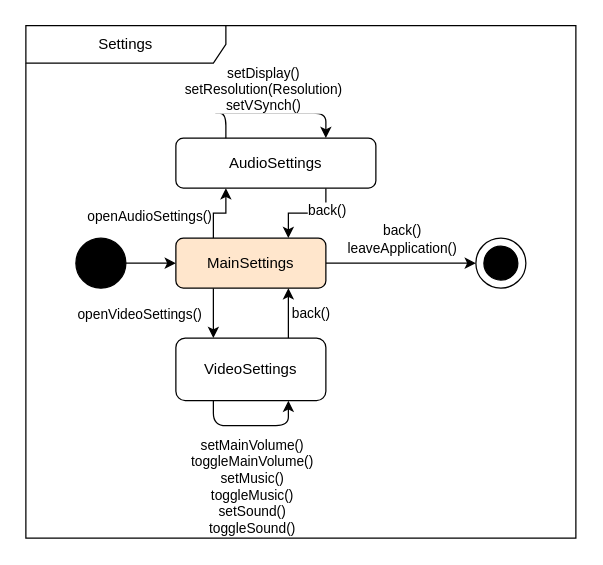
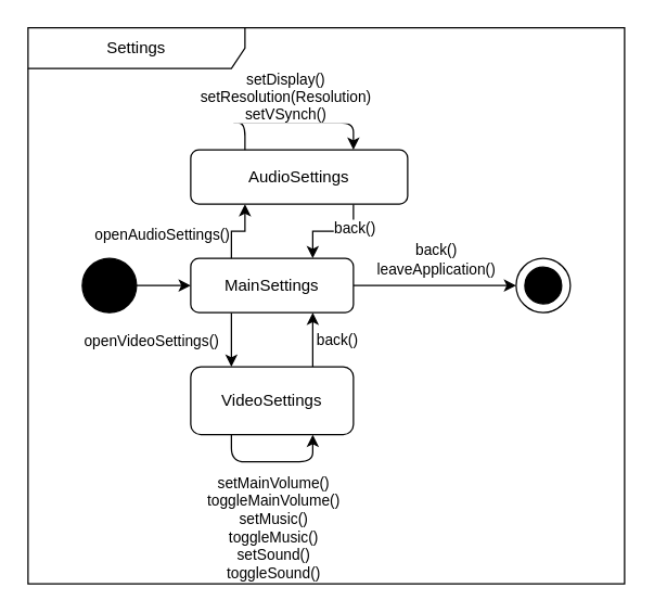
- <mxCell id="13" value="MainSettings" style="rounded=1;whiteSpace=wrap;html=1;fillColor=#ffe6cc;" parent="2" vertex="1"><mxGeometry x="120" y="170" width="120" height="40" as="geometry" /></mxCell>
+ <mxCell id="13" value="MainSettings" style="rounded=1;whiteSpace=wrap;html=1;" parent="2" vertex="1"><mxGeometry x="120" y="170" width="120" height="40" as="geometry" /></mxCell>
